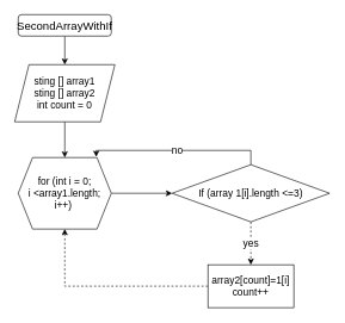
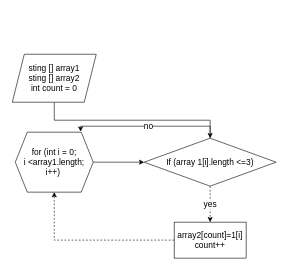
- <mxCell id="3" value="&lt;font size=&quot;3&quot;&gt;&lt;font style=&quot;vertical-align: inherit;&quot;&gt;&lt;font style=&quot;vertical-align: inherit;&quot;&gt;SecondArrayWithIf&lt;/font&gt;&lt;/font&gt;&lt;/font&gt;" style="rounded=1;whiteSpace=wrap;html=1;" vertex="1" parent="1"><mxGeometry x="25" y="20" width="130" height="30" as="geometry" /></mxCell>
- <mxCell id="2" style="edgeStyle=orthogonalEdgeStyle;rounded=0;orthogonalLoop=1;jettySize=auto;html=1;exitX=0.5;exitY=1;exitDx=0;exitDy=0;fontSize=14;" edge="1" parent="1" source="3" target="5"><mxGeometry relative="1" as="geometry"><mxPoint x="90" y="90" as="targetPoint" /></mxGeometry></mxCell>
- <mxCell id="4" style="edgeStyle=orthogonalEdgeStyle;rounded=0;orthogonalLoop=1;jettySize=auto;html=1;exitX=0.5;exitY=1;exitDx=0;exitDy=0;entryX=0.5;entryY=0;entryDx=0;entryDy=0;fontSize=14;" edge="1" parent="1" source="5" target="7"><mxGeometry relative="1" as="geometry" /></mxCell>
+ <mxCell id="4" style="edgeStyle=orthogonalEdgeStyle;rounded=0;orthogonalLoop=1;jettySize=auto;html=1;exitX=0.5;exitY=1;exitDx=0;exitDy=0;fontSize=14;" edge="1" parent="1" source="5" target="10"><mxGeometry relative="1" as="geometry" /></mxCell>
